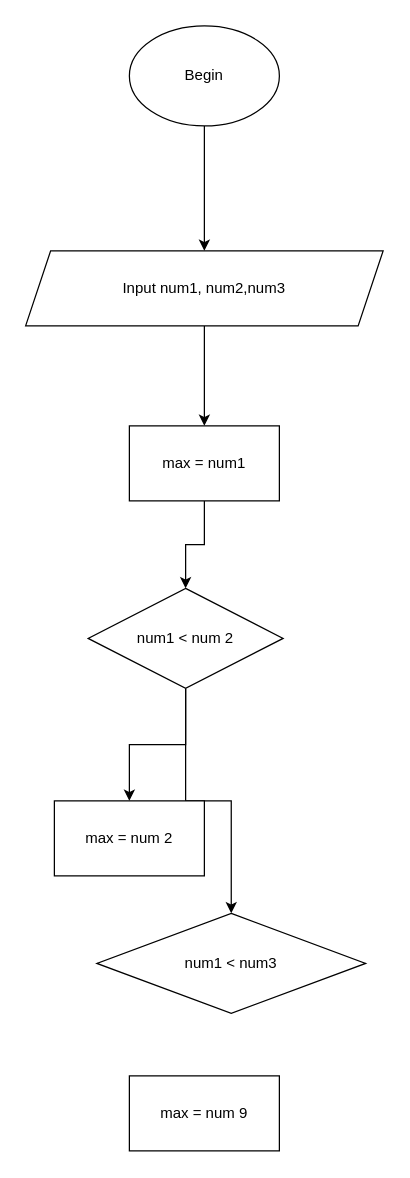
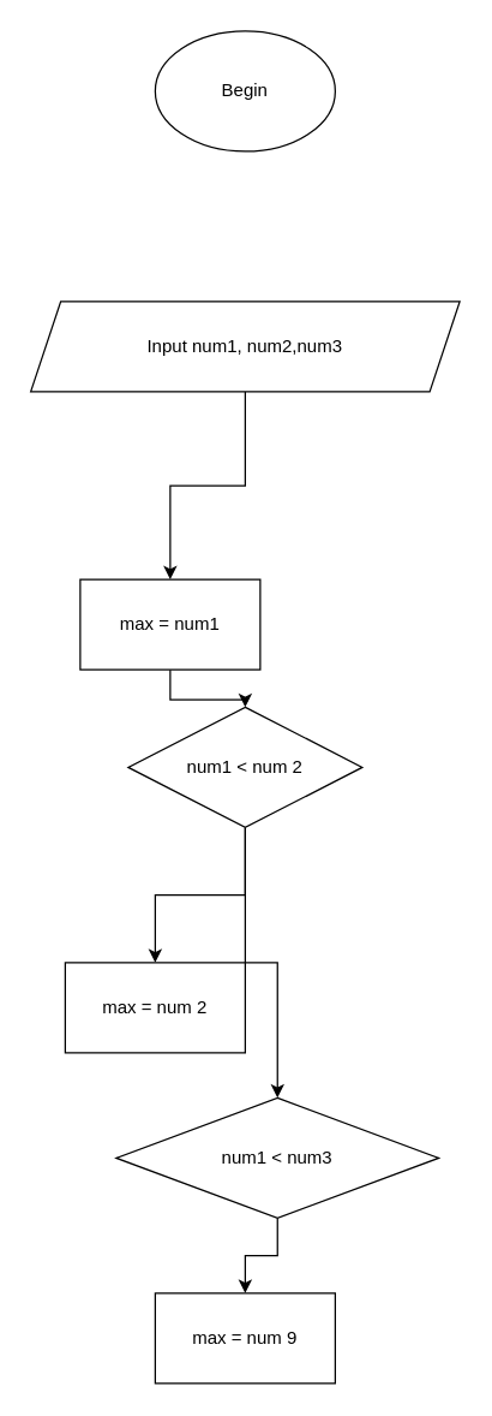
- <mxCell id="2" value="" style="edgeStyle=orthogonalEdgeStyle;rounded=0;orthogonalLoop=1;jettySize=auto;html=1;" edge="1" parent="1" source="3" target="5"><mxGeometry relative="1" as="geometry" /></mxCell>
- <mxCell id="7" value="max = num1" style="whiteSpace=wrap;html=1;" vertex="1" parent="1"><mxGeometry x="103" y="340" width="120" height="60" as="geometry" /></mxCell>
+ <mxCell id="7" value="max = num1" style="whiteSpace=wrap;html=1;" vertex="1" parent="1"><mxGeometry x="53" y="385" width="120" height="60" as="geometry" /></mxCell>
- <mxCell id="10" value="num1 &amp;lt; num 2" style="rhombus;whiteSpace=wrap;html=1;" vertex="1" parent="1"><mxGeometry x="70" y="470" width="156" height="80" as="geometry" /></mxCell>
+ <mxCell id="10" value="num1 &amp;lt; num 2" style="rhombus;whiteSpace=wrap;html=1;" vertex="1" parent="1"><mxGeometry x="85" y="470" width="156" height="80" as="geometry" /></mxCell>
+ <mxCell id="11" value="" style="edgeStyle=orthogonalEdgeStyle;rounded=0;orthogonalLoop=1;jettySize=auto;html=1;" edge="1" parent="1" source="12" target="14"><mxGeometry relative="1" as="geometry" /></mxCell>
